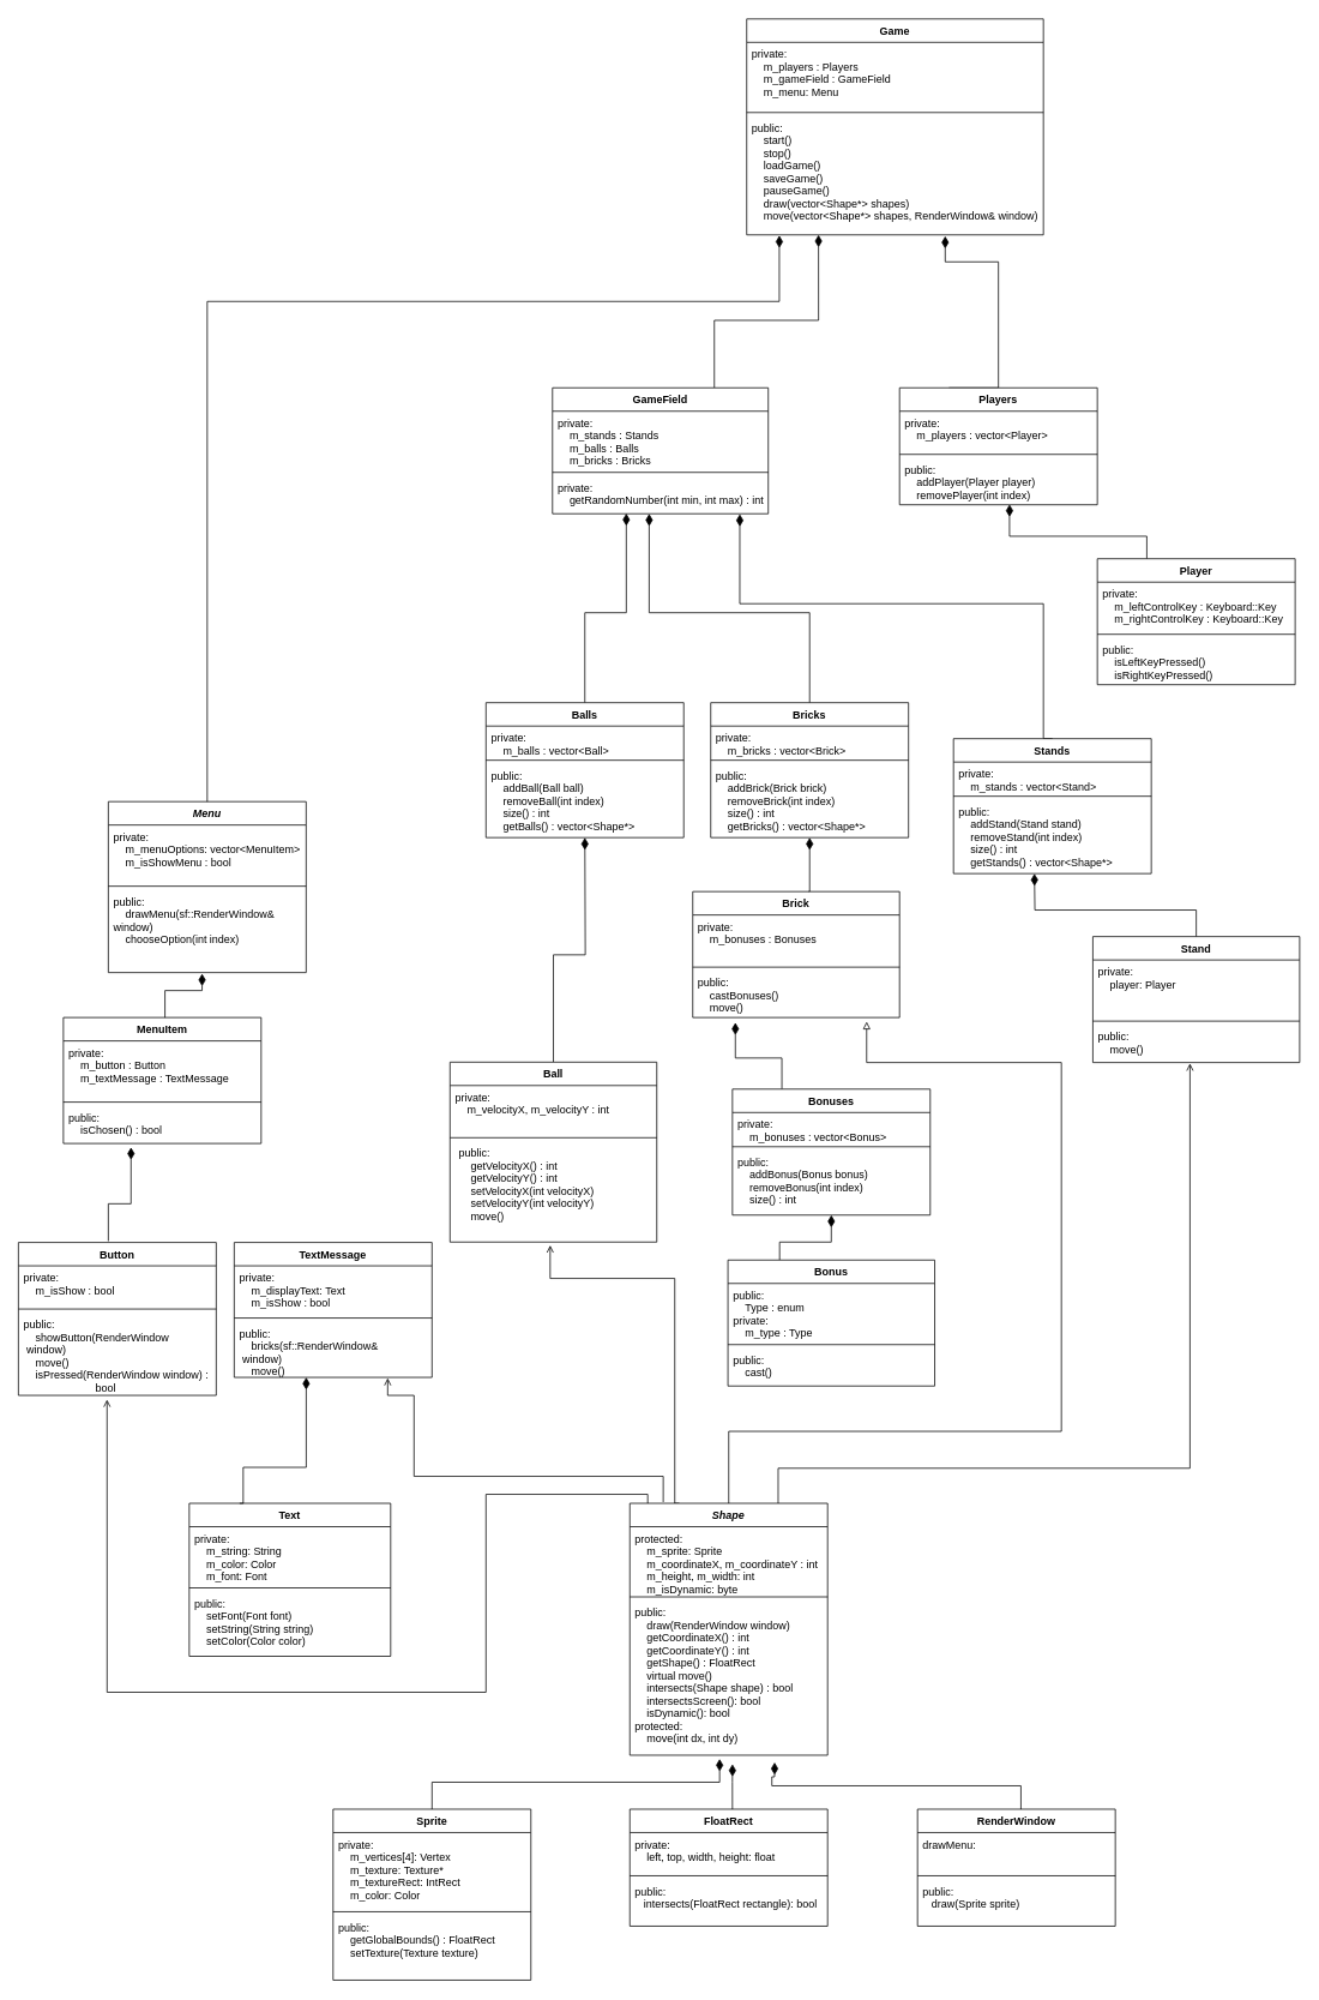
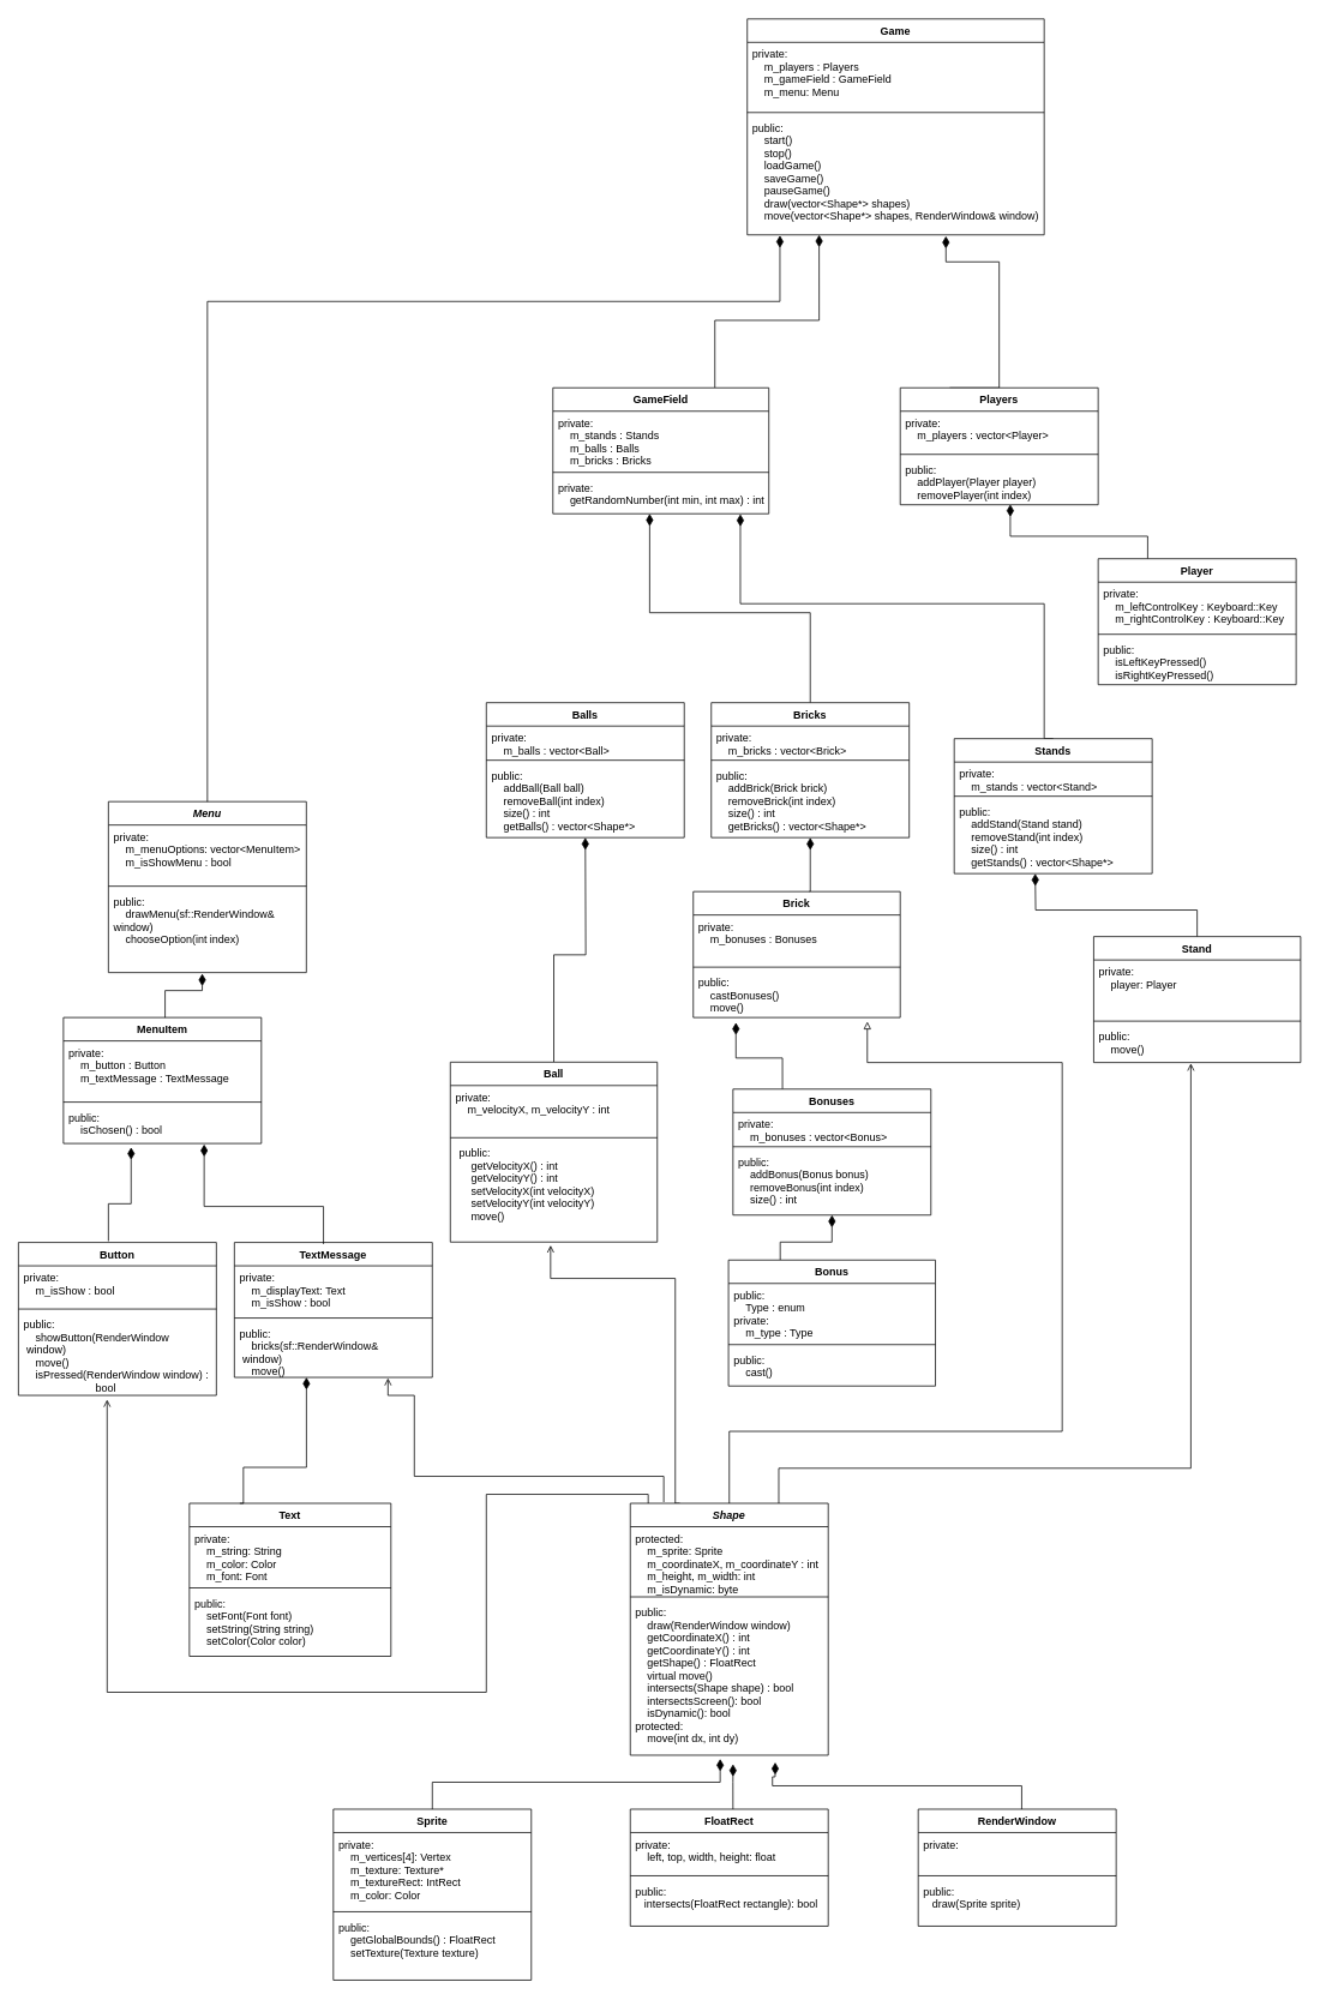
- <mxCell id="52" style="edgeStyle=orthogonalEdgeStyle;rounded=0;orthogonalLoop=1;jettySize=auto;html=1;exitX=0.5;exitY=0;exitDx=0;exitDy=0;entryX=0.342;entryY=0.99;entryDx=0;entryDy=0;entryPerimeter=0;strokeWidth=1;endArrow=diamondThin;endFill=1;endSize=11;" parent="1" source="53" target="31" edge="1"><mxGeometry relative="1" as="geometry" /></mxCell>
+ <mxCell id="76" style="edgeStyle=orthogonalEdgeStyle;rounded=0;orthogonalLoop=1;jettySize=auto;html=1;exitX=0.45;exitY=0.012;exitDx=0;exitDy=0;strokeWidth=1;endArrow=diamondThin;endFill=1;endSize=11;exitPerimeter=0;entryX=0.711;entryY=1.023;entryDx=0;entryDy=0;entryPerimeter=0;" parent="1" source="67" target="99" edge="1"><mxGeometry relative="1" as="geometry"><mxPoint x="130" y="1440" as="sourcePoint" /><mxPoint x="400" y="1130" as="targetPoint" /><Array as="points"><mxPoint x="359" y="1340" /><mxPoint x="226" y="1340" /></Array></mxGeometry></mxCell>
- <mxCell id="103" value="drawMenu:&#10;    &#10; &#10;" style="text;align=left;verticalAlign=top;spacingLeft=4;spacingRight=4;overflow=hidden;rotatable=0;points=[[0,0.5],[1,0.5]];portConstraint=eastwest;" parent="102" vertex="1"><mxGeometry y="26" width="220" height="44" as="geometry" /></mxCell>
+ <mxCell id="103" value="private:&#10;    &#10; &#10;" style="text;align=left;verticalAlign=top;spacingLeft=4;spacingRight=4;overflow=hidden;rotatable=0;points=[[0,0.5],[1,0.5]];portConstraint=eastwest;" parent="102" vertex="1"><mxGeometry y="26" width="220" height="44" as="geometry" /></mxCell>
